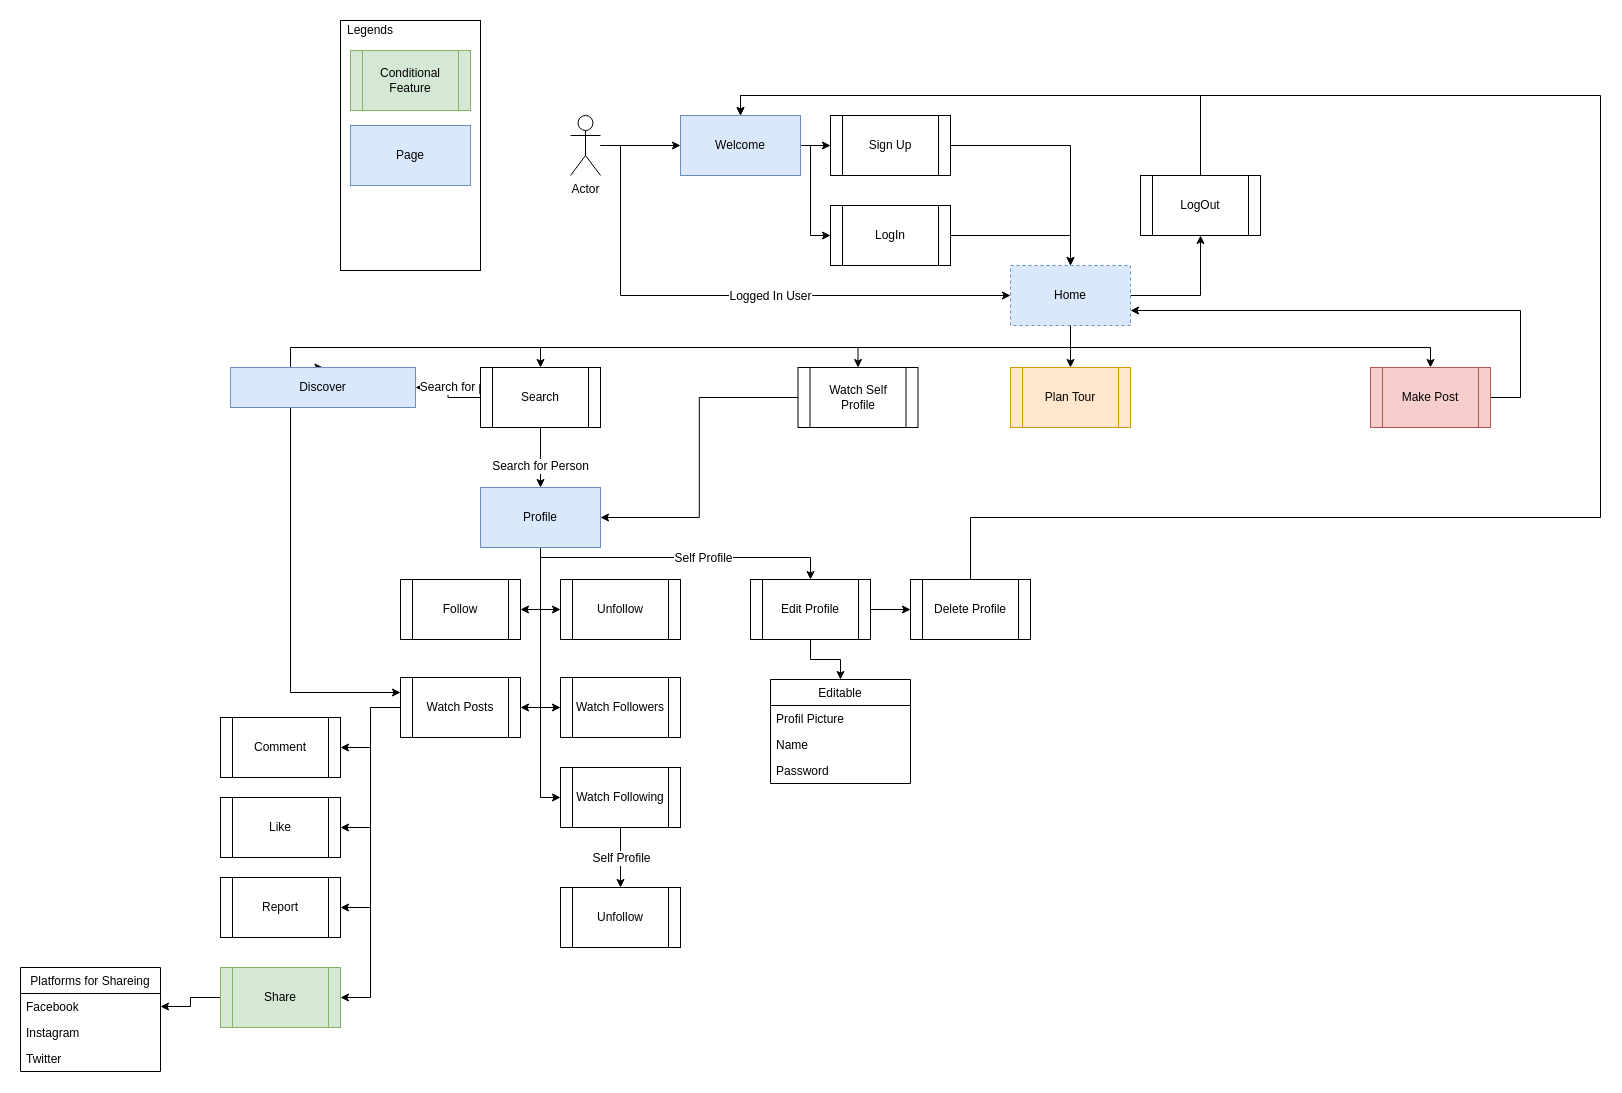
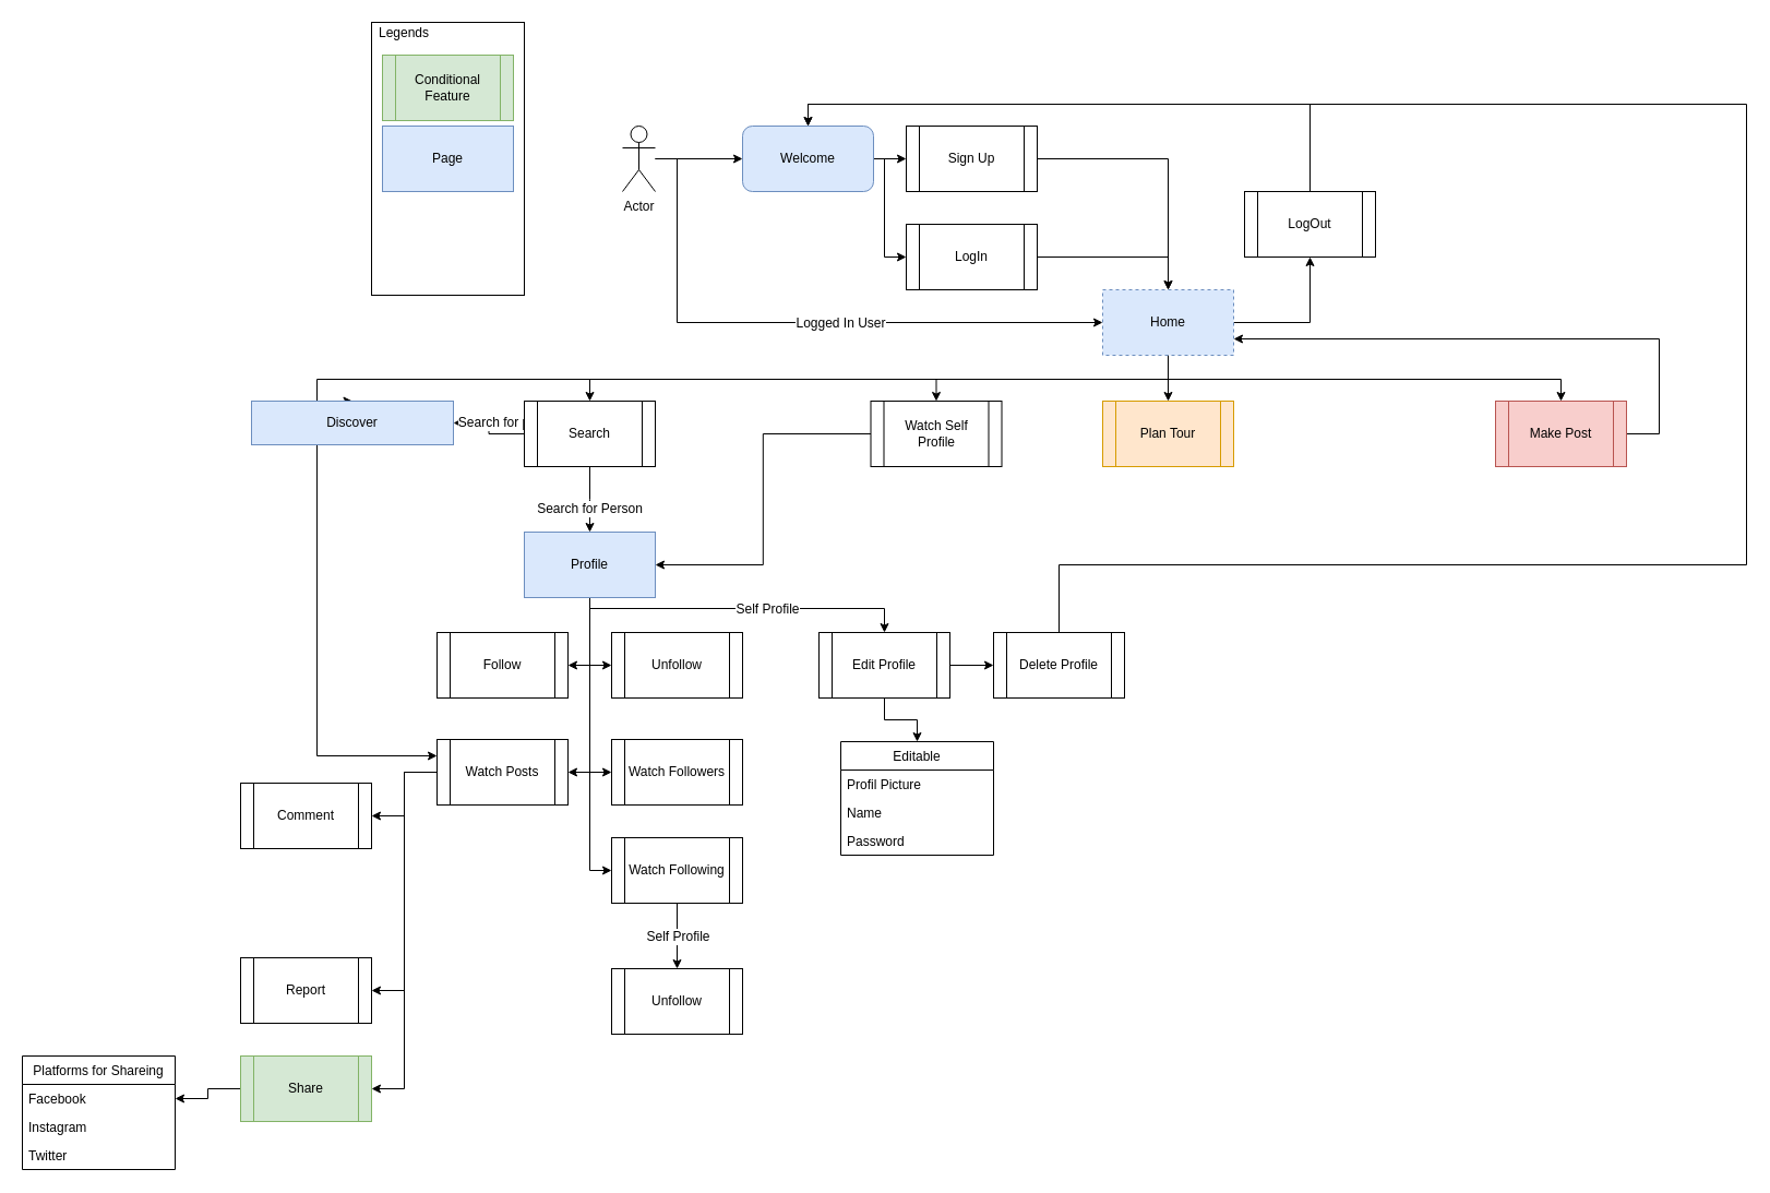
- <mxCell id="12" value="Welcome" style="rounded=0;whiteSpace=wrap;html=1;fillColor=#dae8fc;strokeColor=#6c8ebf;" vertex="1" parent="1"><mxGeometry x="680" y="115" width="120" height="60" as="geometry" /></mxCell>
+ <mxCell id="12" value="Welcome" style="whiteSpace=wrap;html=1;fillColor=#dae8fc;strokeColor=#6c8ebf;rounded=1;" vertex="1" parent="1"><mxGeometry x="680" y="115" width="120" height="60" as="geometry" /></mxCell>
- <mxCell id="71" value="Page" style="rounded=0;whiteSpace=wrap;html=1;fillColor=#dae8fc;strokeColor=#6c8ebf;" vertex="1" parent="68"><mxGeometry x="10" y="105" width="120" height="60" as="geometry" /></mxCell>
+ <mxCell id="71" value="Page" style="rounded=0;whiteSpace=wrap;html=1;fillColor=#dae8fc;strokeColor=#6c8ebf;" vertex="1" parent="68"><mxGeometry x="10" y="95" width="120" height="60" as="geometry" /></mxCell>
- <mxCell id="62" value="Like" style="shape=process;whiteSpace=wrap;html=1;backgroundOutline=1;" vertex="1" parent="1"><mxGeometry x="220" y="797" width="120" height="60" as="geometry" /></mxCell>
- <mxCell id="57" style="edgeStyle=orthogonalEdgeStyle;rounded=0;orthogonalLoop=1;jettySize=auto;html=1;entryX=1;entryY=0.5;entryDx=0;entryDy=0;" edge="1" parent="1" source="60" target="62"><mxGeometry relative="1" as="geometry" /></mxCell>
